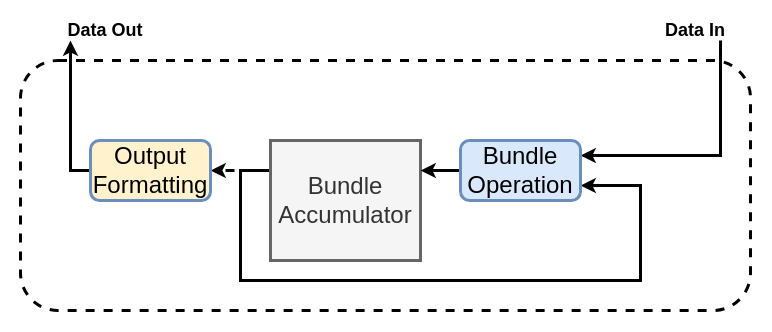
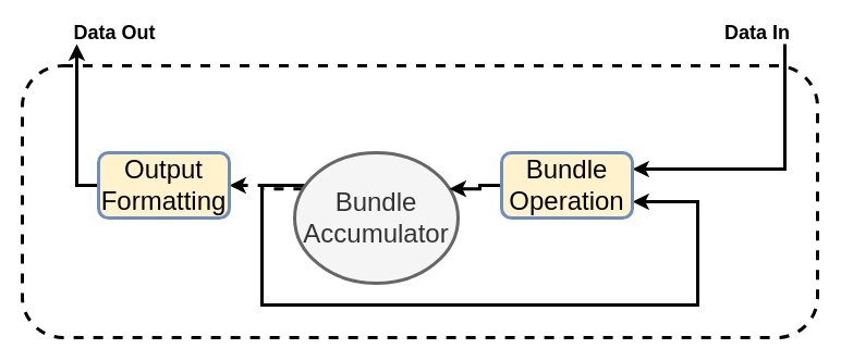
- <mxCell id="8" value="&lt;font style=&quot;font-size: 24px&quot;&gt;Bundle Operation&lt;/font&gt;" style="rounded=1;whiteSpace=wrap;html=1;strokeWidth=3;fillColor=#dae8fc;strokeColor=#6c8ebf;" parent="1" vertex="1"><mxGeometry x="460" y="140" width="120" height="60" as="geometry" /></mxCell>
+ <mxCell id="8" value="&lt;font style=&quot;font-size: 24px&quot;&gt;Bundle Operation&lt;/font&gt;" style="rounded=1;whiteSpace=wrap;html=1;strokeWidth=3;fillColor=#fff2cc;strokeColor=#6c8ebf;" parent="1" vertex="1"><mxGeometry x="460" y="140" width="120" height="60" as="geometry" /></mxCell>
- <mxCell id="6" value="&lt;font style=&quot;font-size: 24px&quot;&gt;Bundle Accumulator&lt;/font&gt;" style="rounded=0;whiteSpace=wrap;html=1;strokeWidth=3;fillColor=#f5f5f5;strokeColor=#666666;fontColor=#333333;" parent="1" vertex="1"><mxGeometry x="270" y="140" width="150" height="120" as="geometry" /></mxCell>
+ <mxCell id="6" value="&lt;font style=&quot;font-size: 24px&quot;&gt;Bundle Accumulator&lt;/font&gt;" style="ellipse;whiteSpace=wrap;html=1;strokeWidth=3;fillColor=#f5f5f5;strokeColor=#666666;fontColor=#333333;" parent="1" vertex="1"><mxGeometry x="270" y="140" width="150" height="120" as="geometry" /></mxCell>
